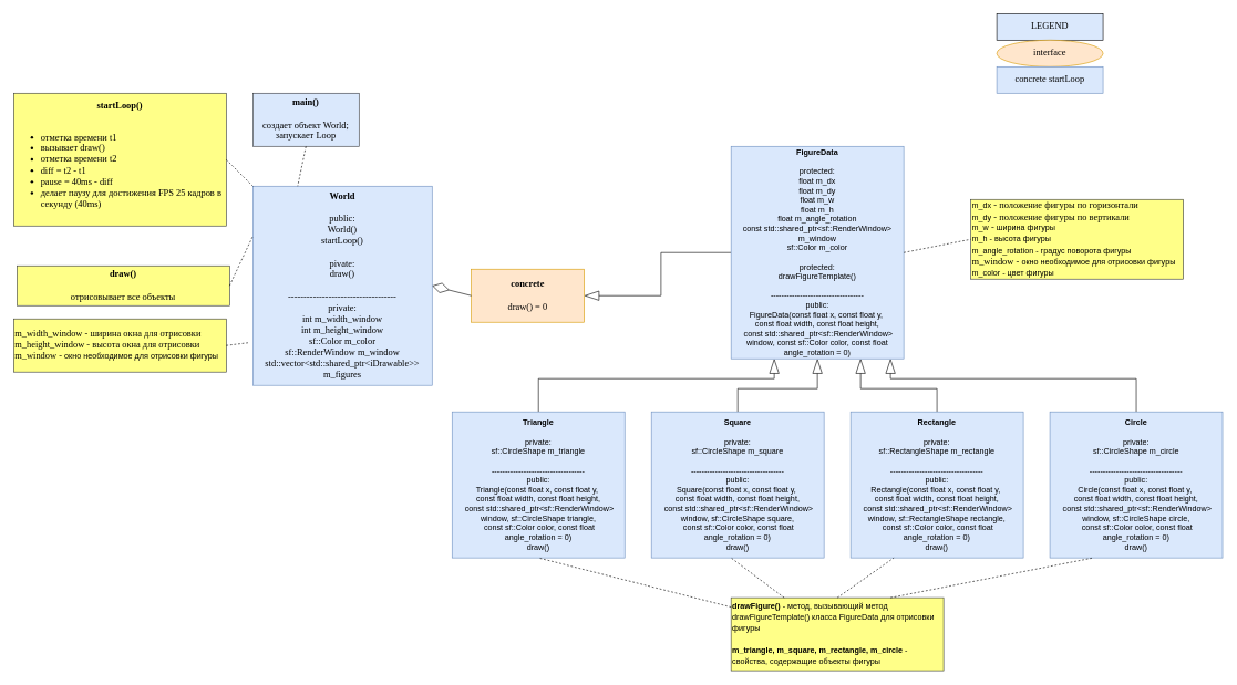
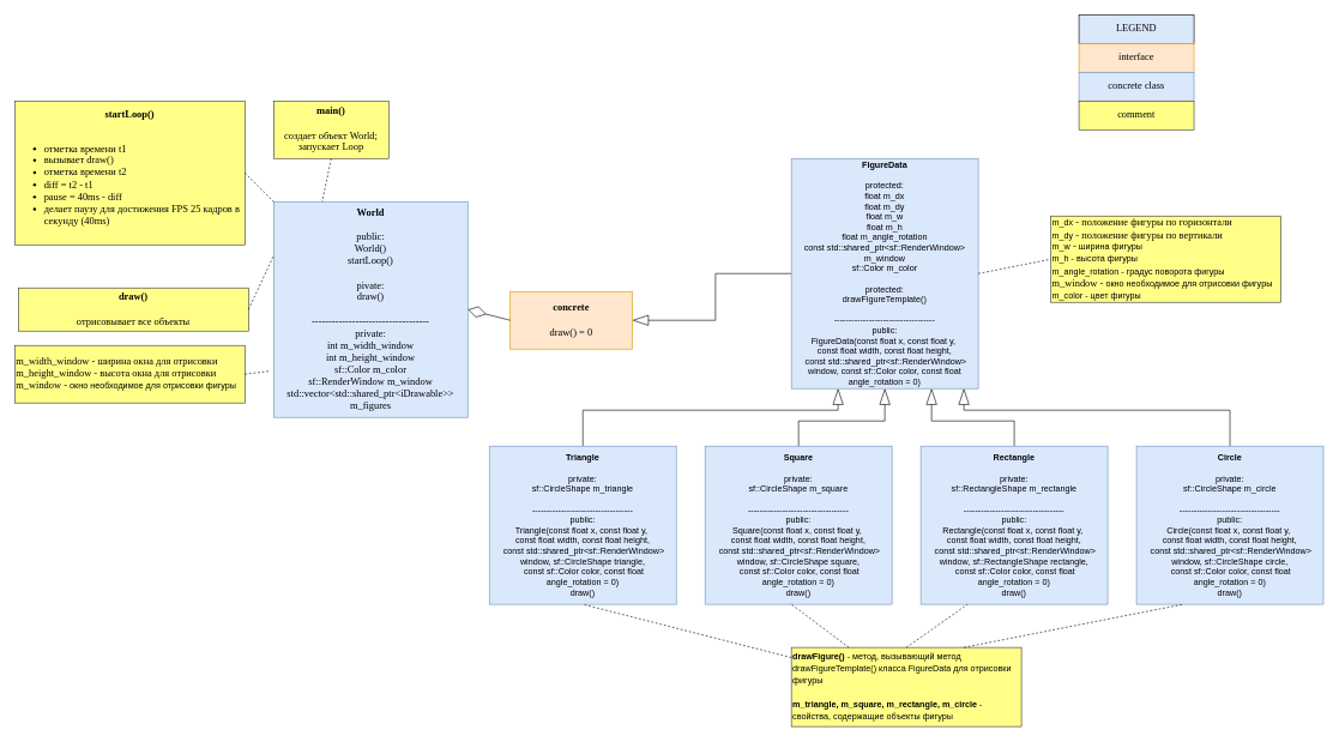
- <mxCell id="12" value="interface" style="ellipse;whiteSpace=wrap;html=1;fontFamily=Times New Roman;fontSize=14;fillColor=#ffe6cc;strokeColor=#d79b00;" parent="1" vertex="1"><mxGeometry x="1500" y="60" width="160" height="40" as="geometry" /></mxCell>
+ <mxCell id="12" value="interface" style="rounded=0;whiteSpace=wrap;html=1;fontFamily=Times New Roman;fontSize=14;fillColor=#ffe6cc;strokeColor=#d79b00;" parent="1" vertex="1"><mxGeometry x="1500" y="60" width="160" height="40" as="geometry" /></mxCell>
- <mxCell id="13" value="concrete startLoop" style="rounded=0;whiteSpace=wrap;html=1;fontFamily=Times New Roman;fontSize=14;fillColor=#dae8fc;strokeColor=#6c8ebf;" parent="1" vertex="1"><mxGeometry x="1500" y="100" width="160" height="40" as="geometry" /></mxCell>
+ <mxCell id="13" value="concrete class" style="rounded=0;whiteSpace=wrap;html=1;fontFamily=Times New Roman;fontSize=14;fillColor=#dae8fc;strokeColor=#6c8ebf;" parent="1" vertex="1"><mxGeometry x="1500" y="100" width="160" height="40" as="geometry" /></mxCell>
+ <mxCell id="14" value="comment" style="rounded=0;whiteSpace=wrap;html=1;fontFamily=Times New Roman;fontSize=14;fillColor=#ffff88;strokeColor=#36393d;" parent="1" vertex="1"><mxGeometry x="1500" y="140" width="160" height="40" as="geometry" /></mxCell>
- <mxCell id="9" value="&lt;b&gt;main()&lt;/b&gt;&lt;br&gt;&lt;br&gt;создает объект World;&lt;br&gt;запускает Loop" style="rounded=0;whiteSpace=wrap;html=1;fontFamily=Times New Roman;fontSize=14;fillColor=#dae8fc;strokeColor=#36393d;" parent="1" vertex="1"><mxGeometry y="140" width="160" height="80" as="geometry" x="380" /></mxCell>
+ <mxCell id="9" value="&lt;b&gt;main()&lt;/b&gt;&lt;br&gt;&lt;br&gt;создает объект World;&lt;br&gt;запускает Loop" style="rounded=0;whiteSpace=wrap;html=1;fontFamily=Times New Roman;fontSize=14;fillColor=#ffff88;strokeColor=#36393d;" parent="1" vertex="1"><mxGeometry y="140" width="160" height="80" as="geometry" x="380" /></mxCell>
